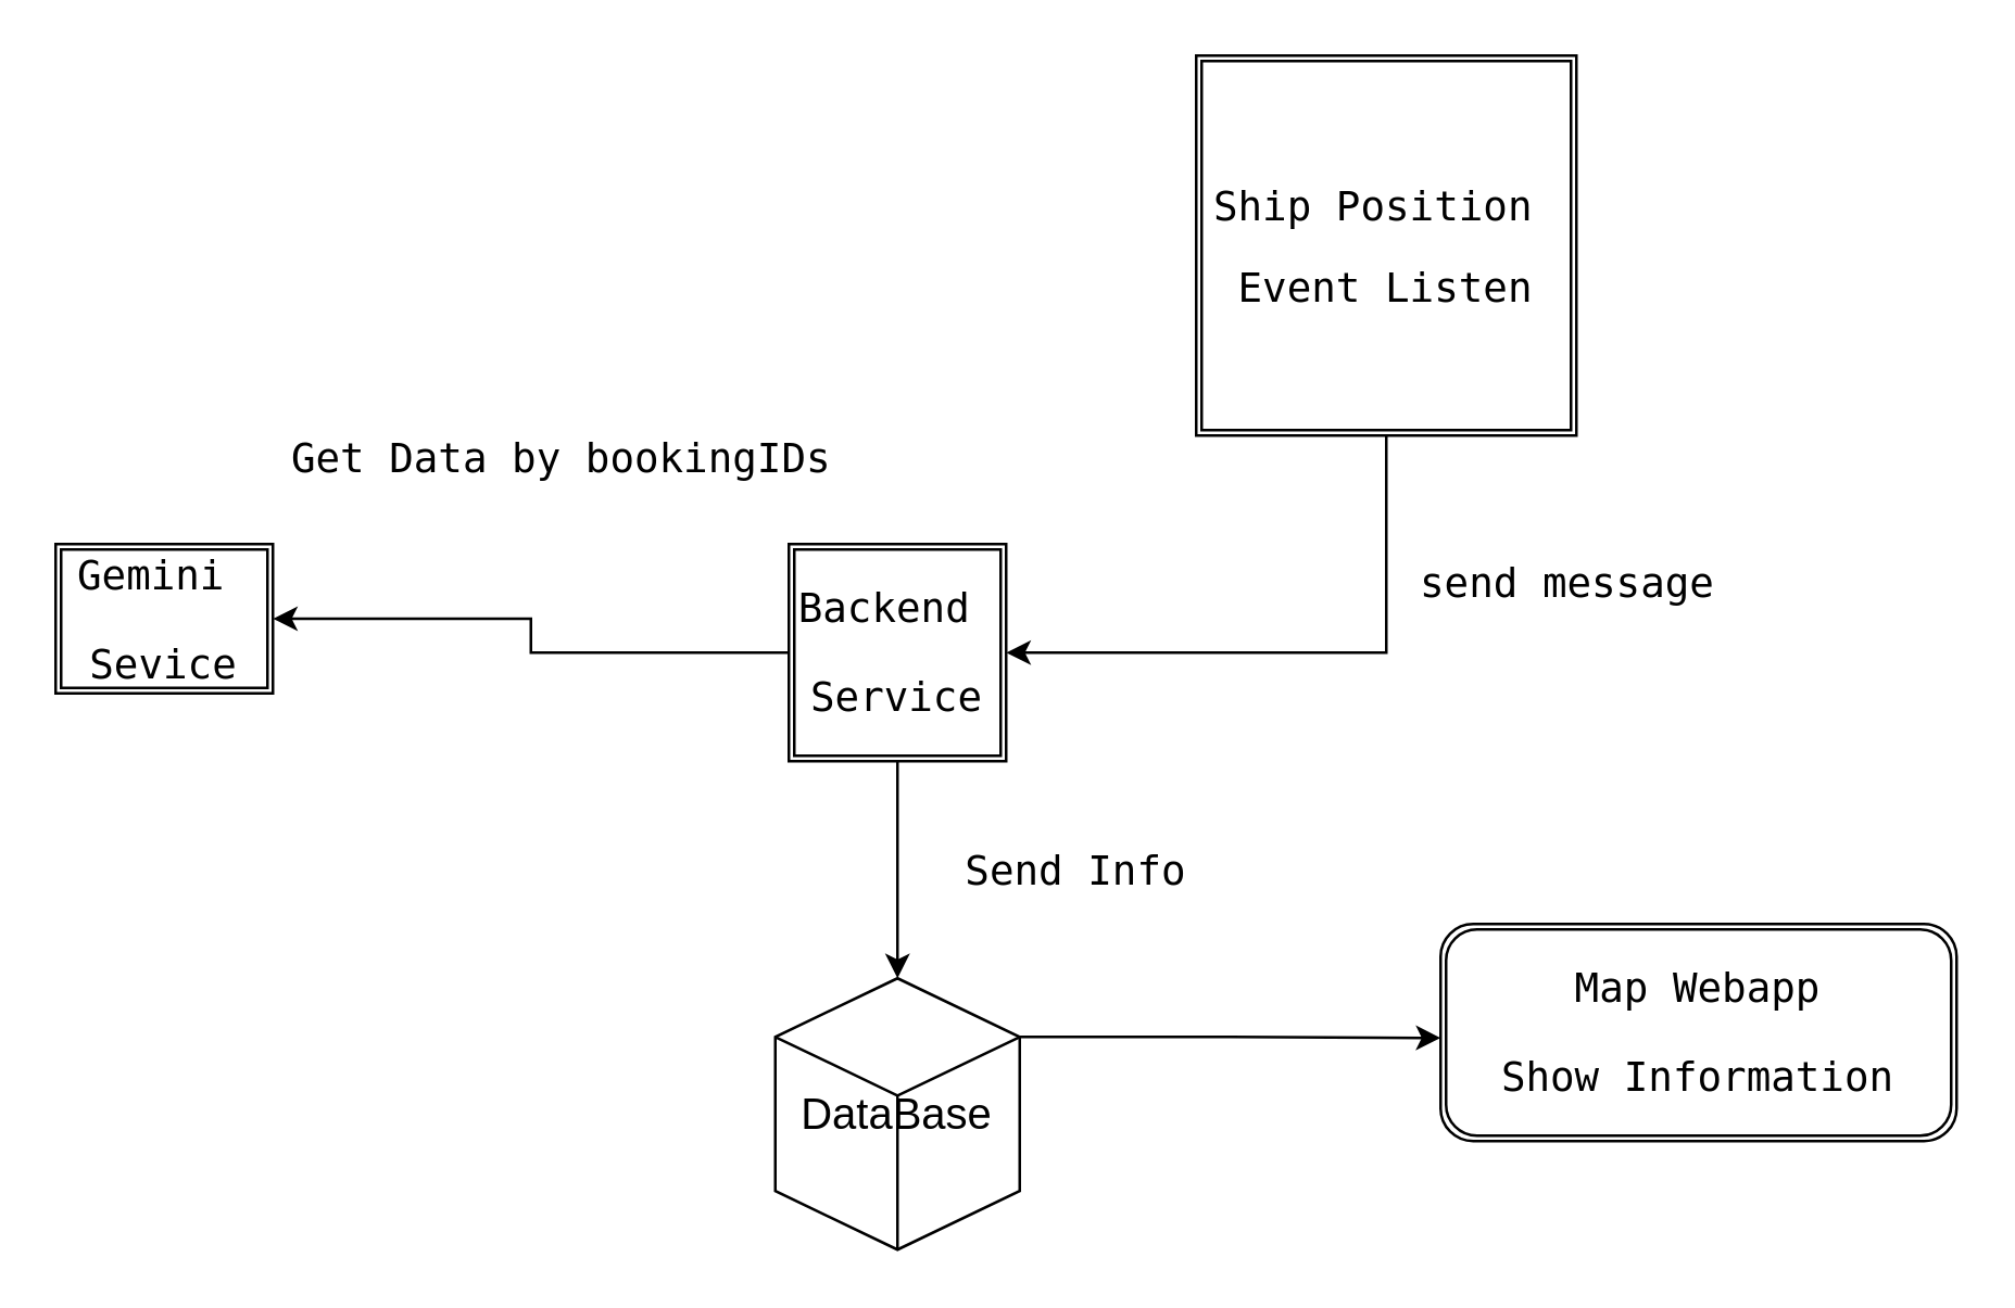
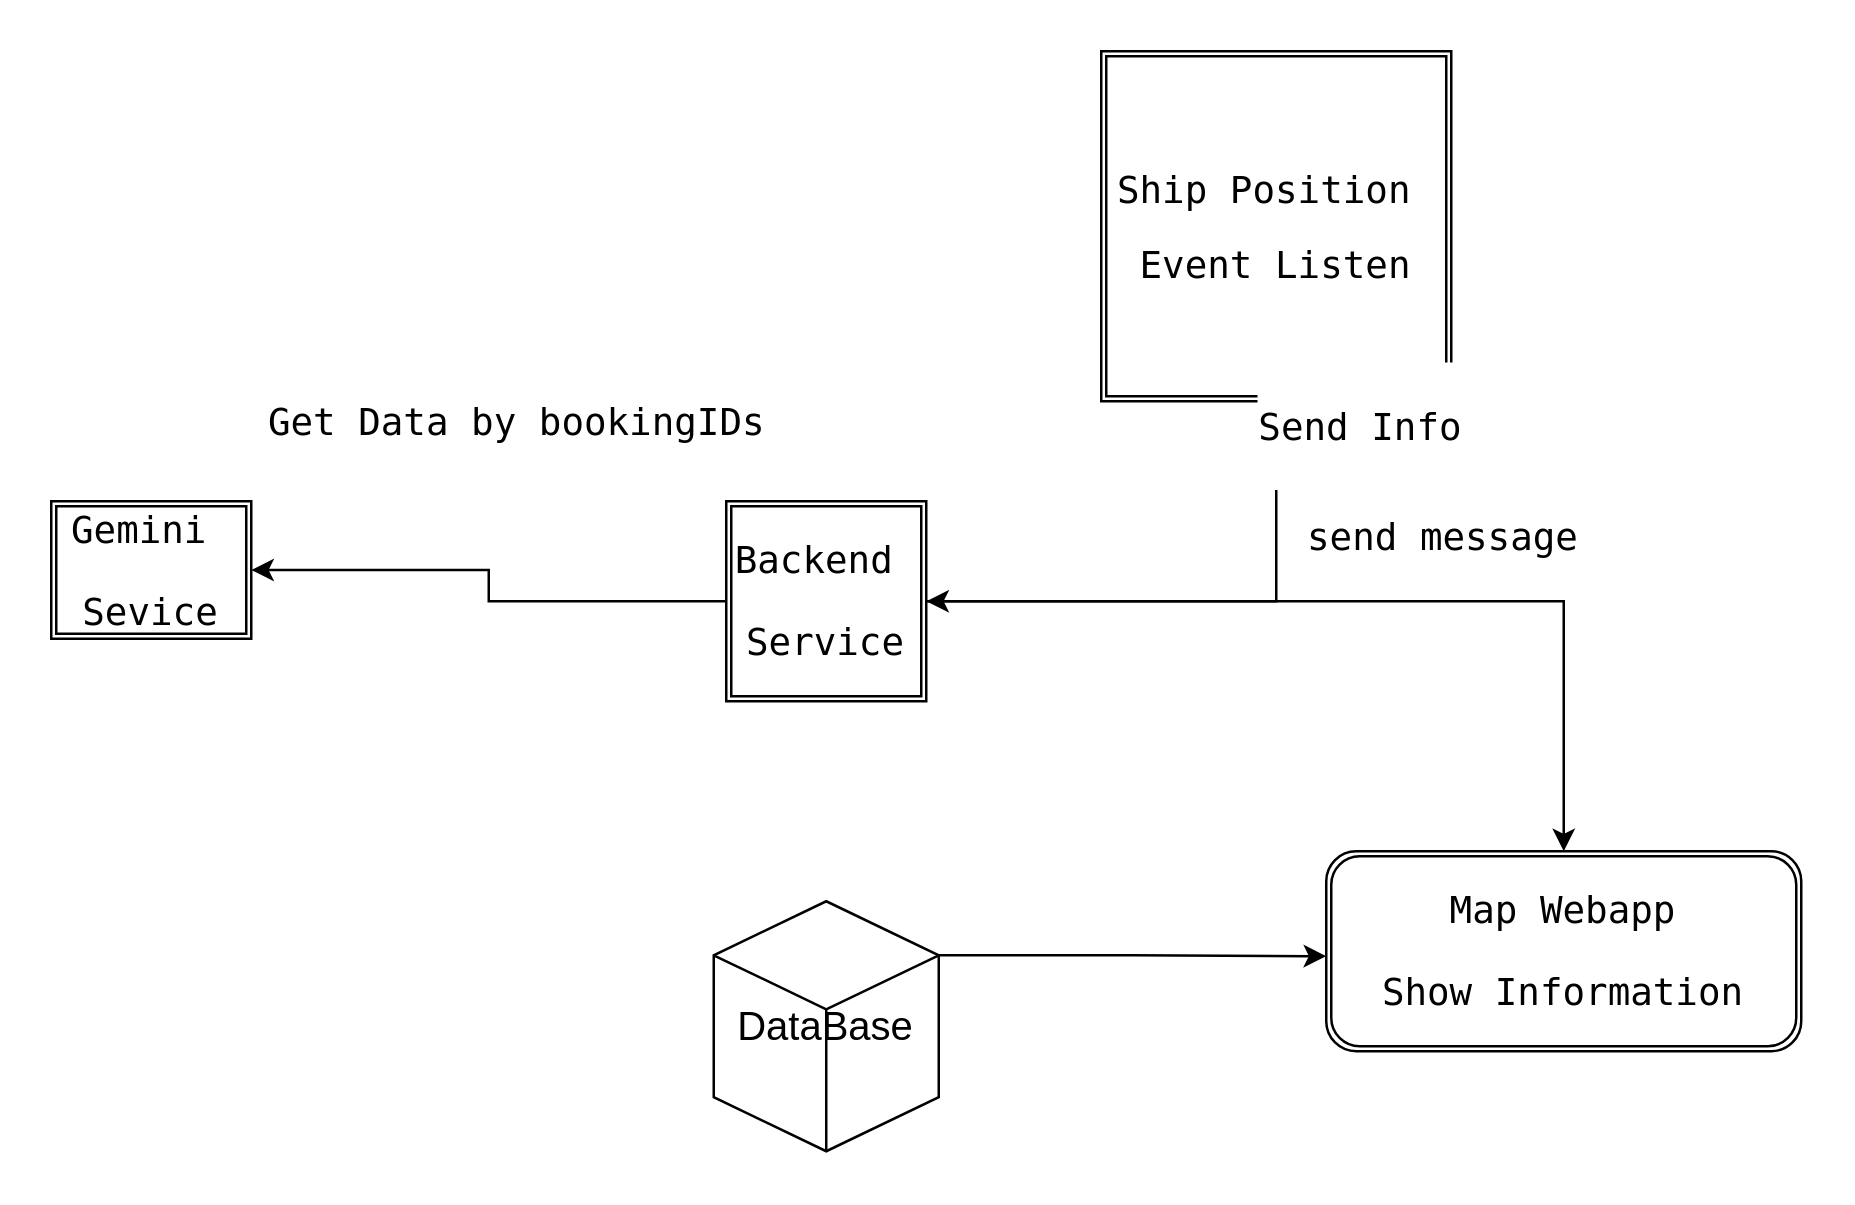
- <mxCell id="7" value="&lt;pre&gt;&lt;font style=&quot;font-size: 15px;&quot;&gt;Send Info&amp;nbsp;&lt;/font&gt;&lt;/pre&gt;" style="edgeStyle=orthogonalEdgeStyle;rounded=0;orthogonalLoop=1;jettySize=auto;html=1;fontSize=16;" edge="1" parent="1" source="8" target="11"><mxGeometry y="70" relative="1" as="geometry"><mxPoint as="offset" /></mxGeometry></mxCell>
+ <mxCell id="7" value="&lt;pre&gt;&lt;font style=&quot;font-size: 15px;&quot;&gt;Send Info&amp;nbsp;&lt;/font&gt;&lt;/pre&gt;" style="edgeStyle=orthogonalEdgeStyle;rounded=0;orthogonalLoop=1;jettySize=auto;html=1;fontSize=16;" edge="1" parent="1" source="8" target="12"><mxGeometry y="70" relative="1" as="geometry"><mxPoint as="offset" /></mxGeometry></mxCell>
